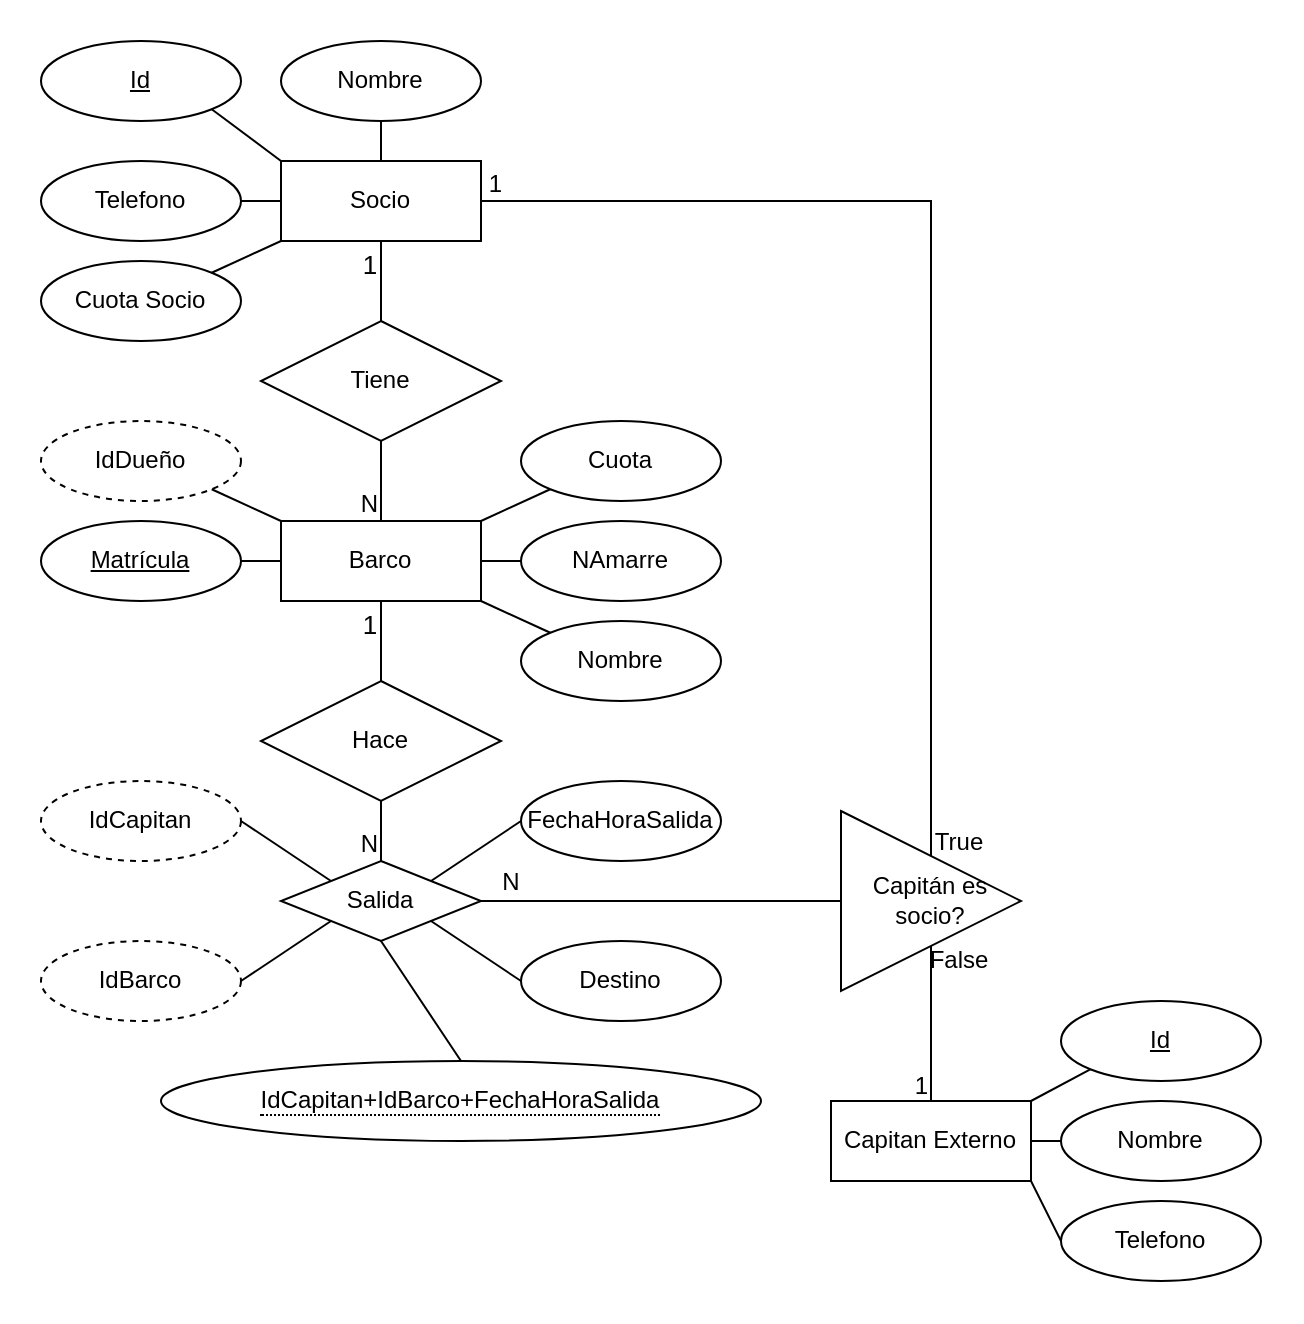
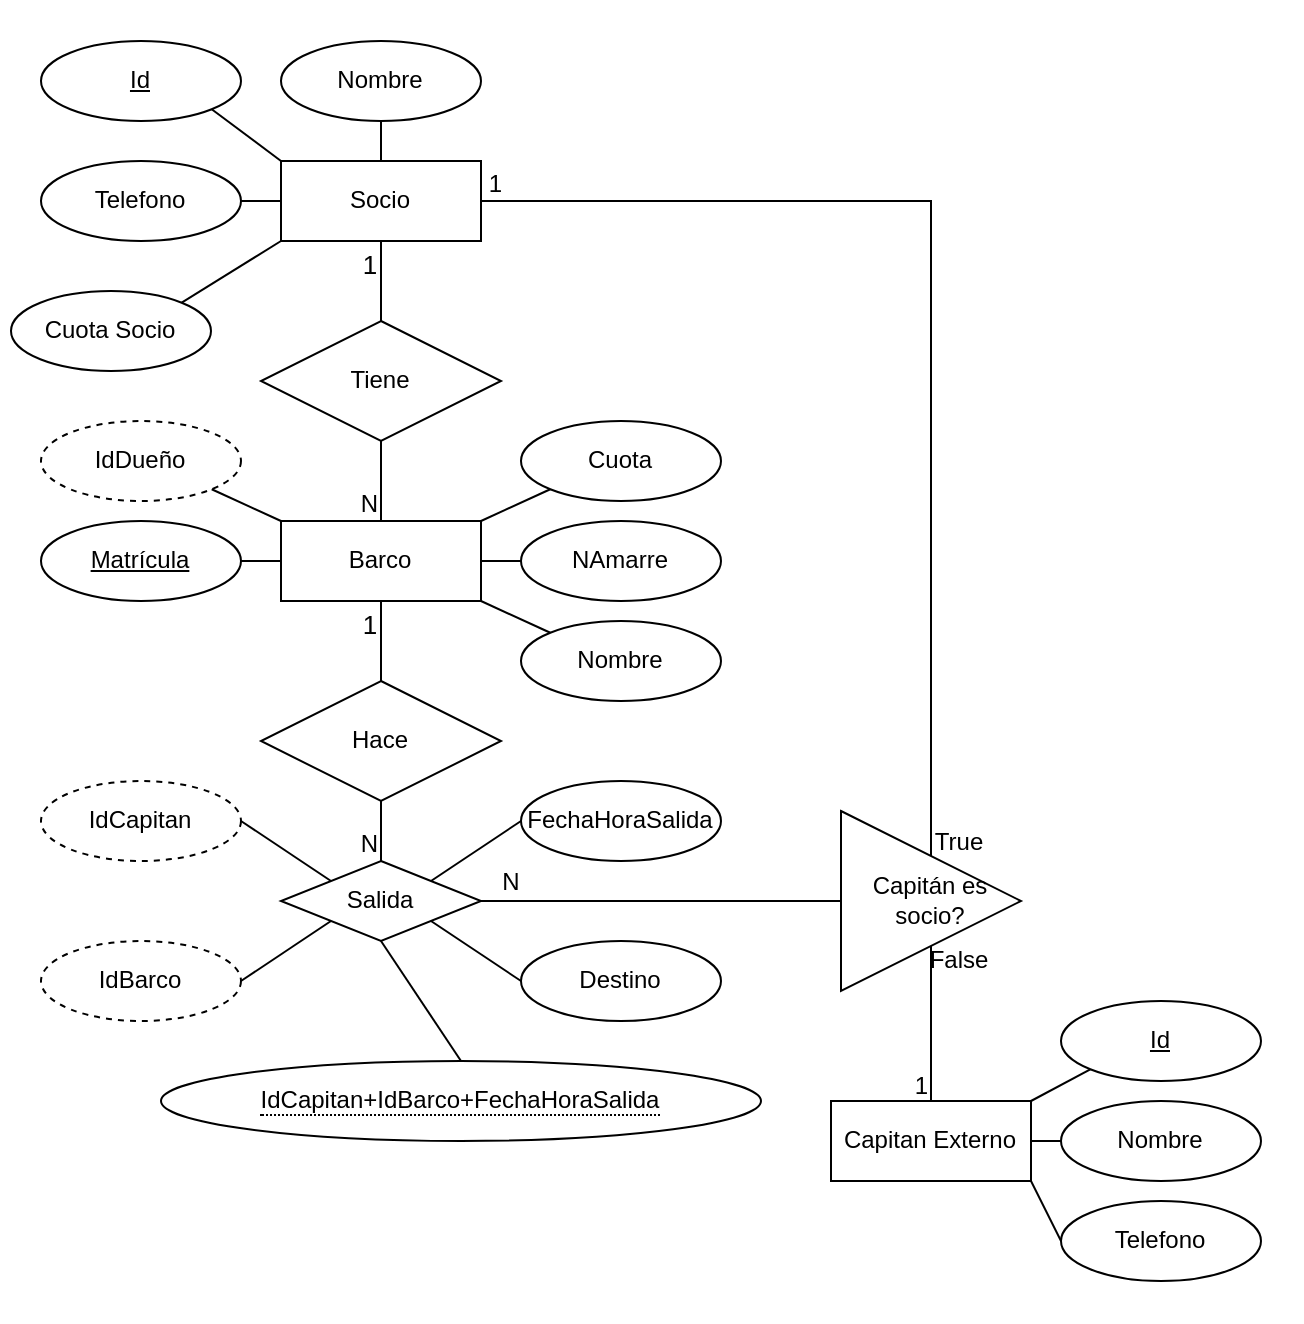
- <mxCell id="46" value="Cuota Socio" style="ellipse;whiteSpace=wrap;html=1;align=center;" vertex="1" parent="1"><mxGeometry x="20" y="130" width="100" height="40" as="geometry" /></mxCell>
+ <mxCell id="46" value="Cuota Socio" style="ellipse;whiteSpace=wrap;html=1;align=center;" vertex="1" parent="1"><mxGeometry x="5" y="145" width="100" height="40" as="geometry" /></mxCell>
